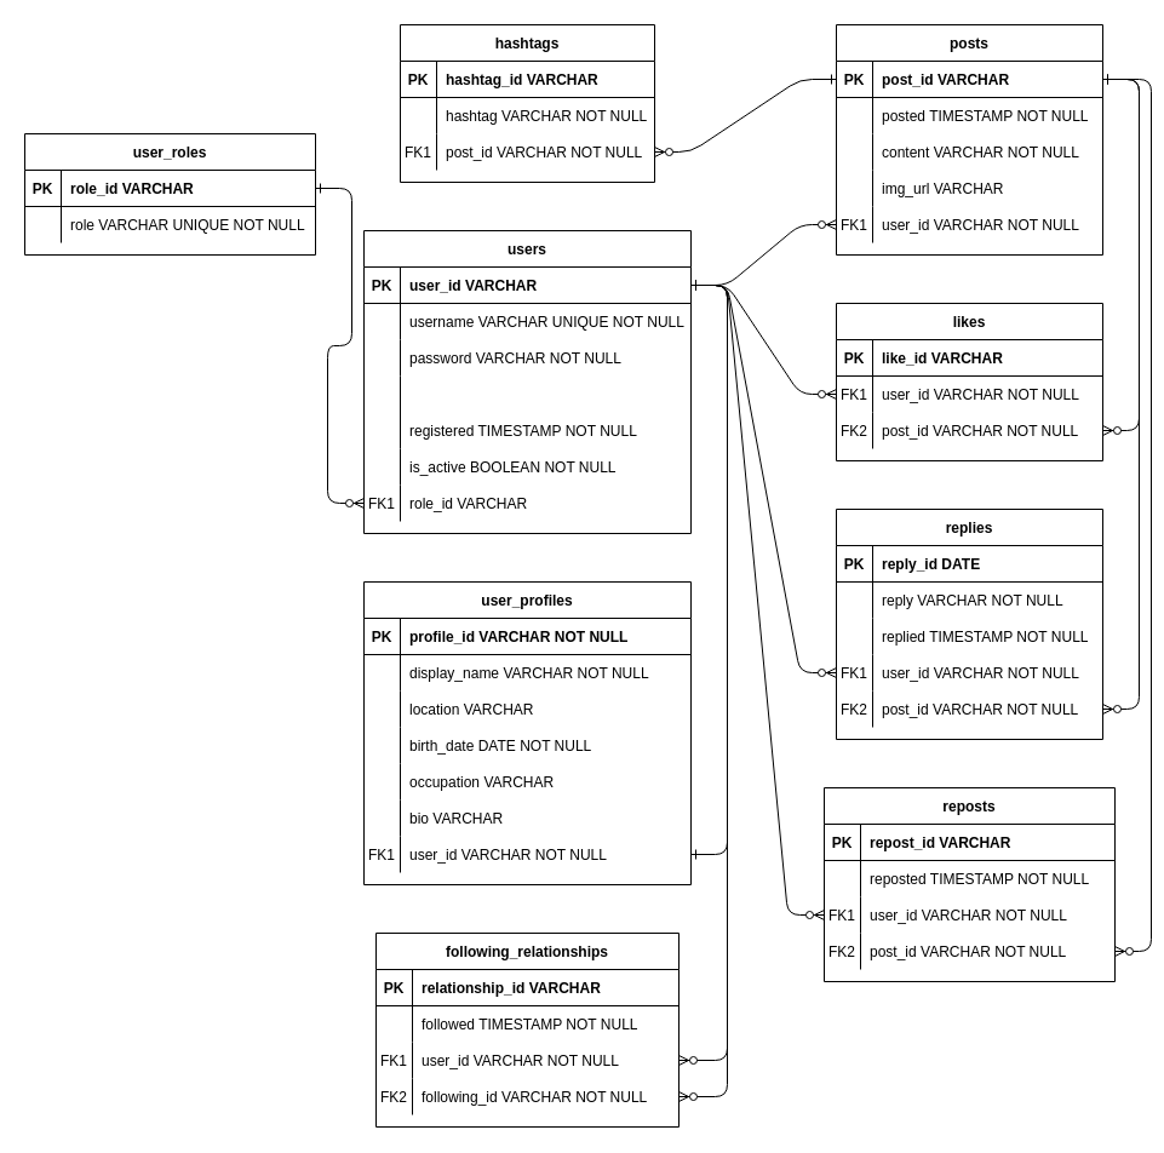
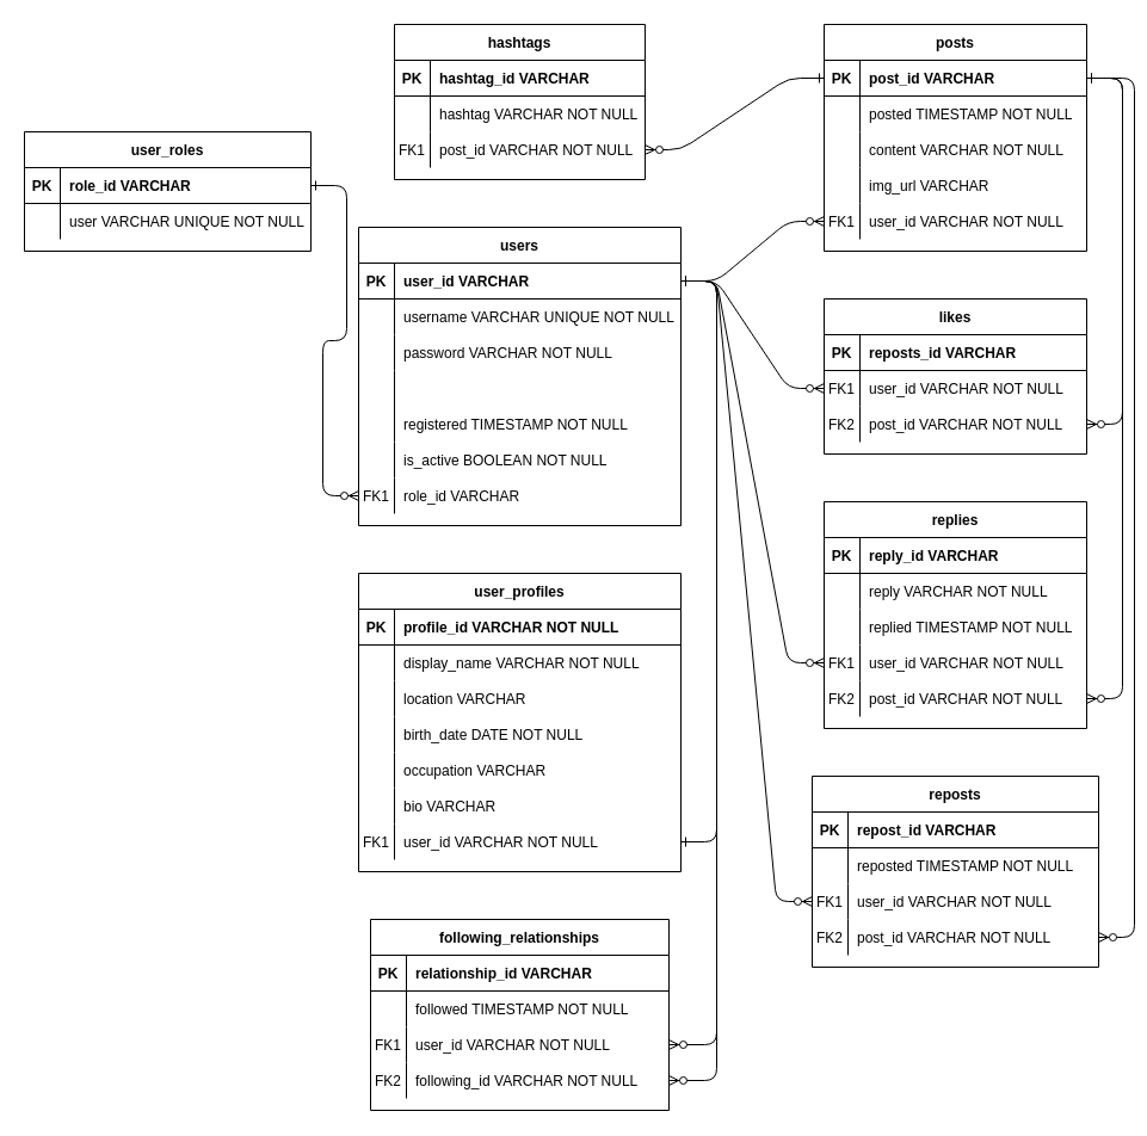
- <mxCell id="114" value="role VARCHAR UNIQUE NOT NULL" style="shape=partialRectangle;overflow=hidden;connectable=0;fillColor=none;top=0;left=0;bottom=0;right=0;align=left;spacingLeft=6;" parent="112" vertex="1"><mxGeometry x="30" width="210" height="30" as="geometry"><mxRectangle width="210" height="30" as="alternateBounds" /></mxGeometry></mxCell>
+ <mxCell id="114" value="user VARCHAR UNIQUE NOT NULL" style="shape=partialRectangle;overflow=hidden;connectable=0;fillColor=none;top=0;left=0;bottom=0;right=0;align=left;spacingLeft=6;" parent="112" vertex="1"><mxGeometry x="30" width="210" height="30" as="geometry"><mxRectangle width="210" height="30" as="alternateBounds" /></mxGeometry></mxCell>
- <mxCell id="43" value="like_id VARCHAR" style="shape=partialRectangle;overflow=hidden;connectable=0;fillColor=none;top=0;left=0;bottom=0;right=0;align=left;spacingLeft=6;fontStyle=1;" parent="41" vertex="1"><mxGeometry x="30" width="190" height="30" as="geometry"><mxRectangle width="190" height="30" as="alternateBounds" /></mxGeometry></mxCell>
+ <mxCell id="43" value="reposts_id VARCHAR" style="shape=partialRectangle;overflow=hidden;connectable=0;fillColor=none;top=0;left=0;bottom=0;right=0;align=left;spacingLeft=6;fontStyle=1;" parent="41" vertex="1"><mxGeometry x="30" width="190" height="30" as="geometry"><mxRectangle width="190" height="30" as="alternateBounds" /></mxGeometry></mxCell>
- <mxCell id="55" value="reply_id DATE" style="shape=partialRectangle;overflow=hidden;connectable=0;fillColor=none;top=0;left=0;bottom=0;right=0;align=left;spacingLeft=6;fontStyle=1;" parent="53" vertex="1"><mxGeometry x="30" width="190" height="30" as="geometry"><mxRectangle width="190" height="30" as="alternateBounds" /></mxGeometry></mxCell>
+ <mxCell id="55" value="reply_id VARCHAR" style="shape=partialRectangle;overflow=hidden;connectable=0;fillColor=none;top=0;left=0;bottom=0;right=0;align=left;spacingLeft=6;fontStyle=1;" parent="53" vertex="1"><mxGeometry x="30" width="190" height="30" as="geometry"><mxRectangle width="190" height="30" as="alternateBounds" /></mxGeometry></mxCell>
